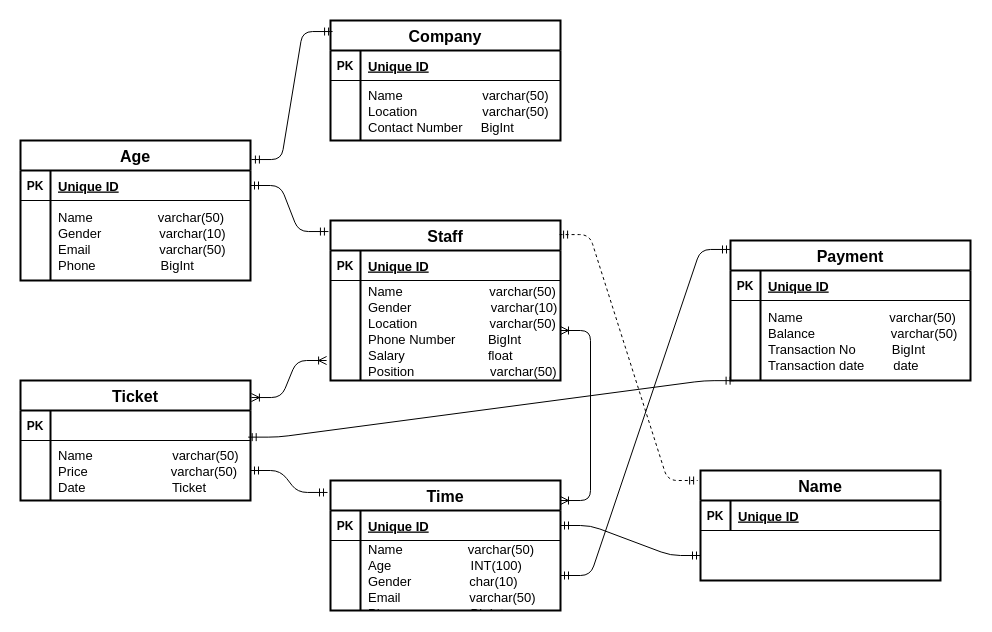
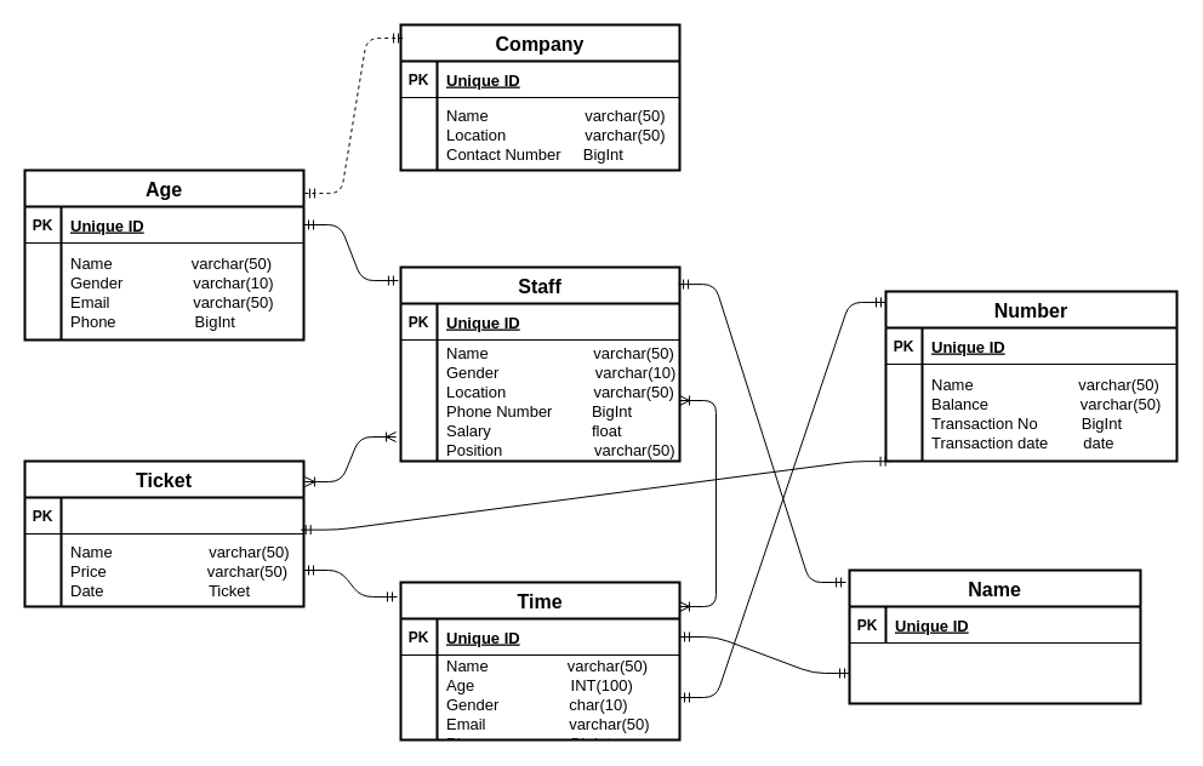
- <mxCell id="51" value="" style="edgeStyle=entityRelationEdgeStyle;fontSize=12;html=1;endArrow=ERmandOne;startArrow=ERmandOne;entryX=0.009;entryY=0.092;entryDx=0;entryDy=0;entryPerimeter=0;exitX=1.004;exitY=0.136;exitDx=0;exitDy=0;exitPerimeter=0;" parent="1" source="10" target="2" edge="1"><mxGeometry width="100" height="100" relative="1" as="geometry"><mxPoint x="170" y="110" as="sourcePoint" /><mxPoint x="270" y="10" as="targetPoint" /></mxGeometry></mxCell>
+ <mxCell id="51" value="" style="edgeStyle=entityRelationEdgeStyle;fontSize=12;html=1;endArrow=ERmandOne;startArrow=ERmandOne;entryX=0.009;entryY=0.092;entryDx=0;entryDy=0;entryPerimeter=0;exitX=1.004;exitY=0.136;exitDx=0;exitDy=0;exitPerimeter=0;dashed=1;" parent="1" source="10" target="2" edge="1"><mxGeometry width="100" height="100" relative="1" as="geometry"><mxPoint x="170" y="110" as="sourcePoint" /><mxPoint x="270" y="10" as="targetPoint" /></mxGeometry></mxCell>
- <mxCell id="44" value="Payment" style="shape=table;startSize=30;container=1;collapsible=1;childLayout=tableLayout;fixedRows=1;rowLines=0;fontStyle=1;align=center;resizeLast=1;strokeWidth=2;fontSize=16;" parent="1" vertex="1"><mxGeometry x="730" y="240" width="240" height="140" as="geometry" /></mxCell>
+ <mxCell id="44" value="Number" style="shape=table;startSize=30;container=1;collapsible=1;childLayout=tableLayout;fixedRows=1;rowLines=0;fontStyle=1;align=center;resizeLast=1;strokeWidth=2;fontSize=16;" parent="1" vertex="1"><mxGeometry x="730" y="240" width="240" height="140" as="geometry" /></mxCell>
- <mxCell id="56" value="" style="edgeStyle=entityRelationEdgeStyle;fontSize=12;html=1;endArrow=ERmandOne;startArrow=ERmandOne;entryX=-0.012;entryY=0.091;entryDx=0;entryDy=0;entryPerimeter=0;exitX=0.996;exitY=0.088;exitDx=0;exitDy=0;exitPerimeter=0;dashed=1;" parent="1" source="31" target="38" edge="1"><mxGeometry width="100" height="100" relative="1" as="geometry"><mxPoint x="660" y="380" as="sourcePoint" /><mxPoint x="737.93" y="426.04" as="targetPoint" /></mxGeometry></mxCell>
+ <mxCell id="56" value="" style="edgeStyle=entityRelationEdgeStyle;fontSize=12;html=1;endArrow=ERmandOne;startArrow=ERmandOne;entryX=-0.012;entryY=0.091;entryDx=0;entryDy=0;entryPerimeter=0;exitX=0.996;exitY=0.088;exitDx=0;exitDy=0;exitPerimeter=0;" parent="1" source="31" target="38" edge="1"><mxGeometry width="100" height="100" relative="1" as="geometry"><mxPoint x="660" y="380" as="sourcePoint" /><mxPoint x="737.93" y="426.04" as="targetPoint" /></mxGeometry></mxCell>
